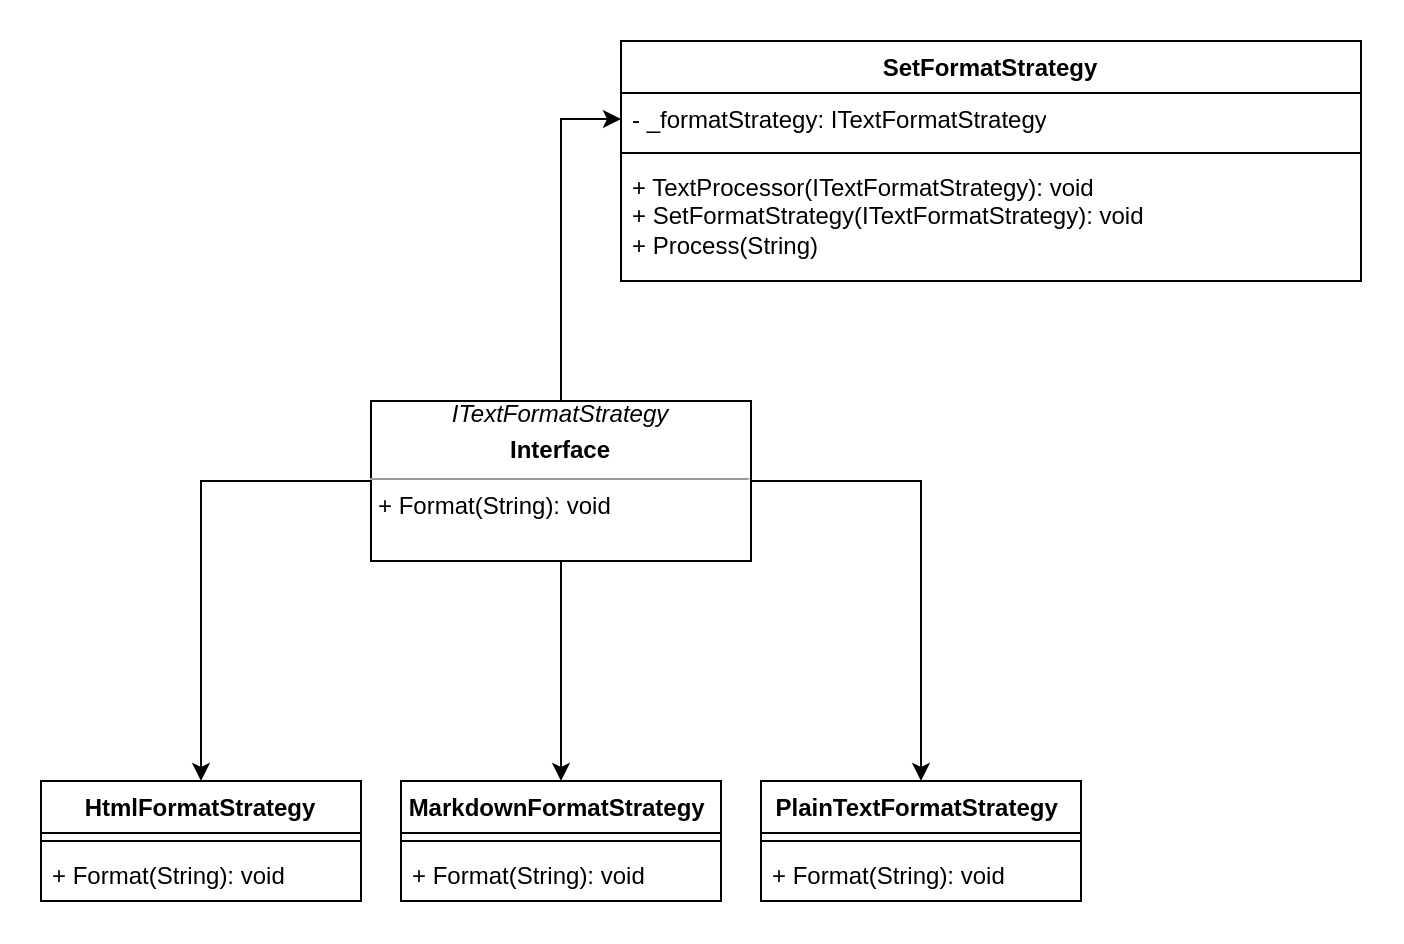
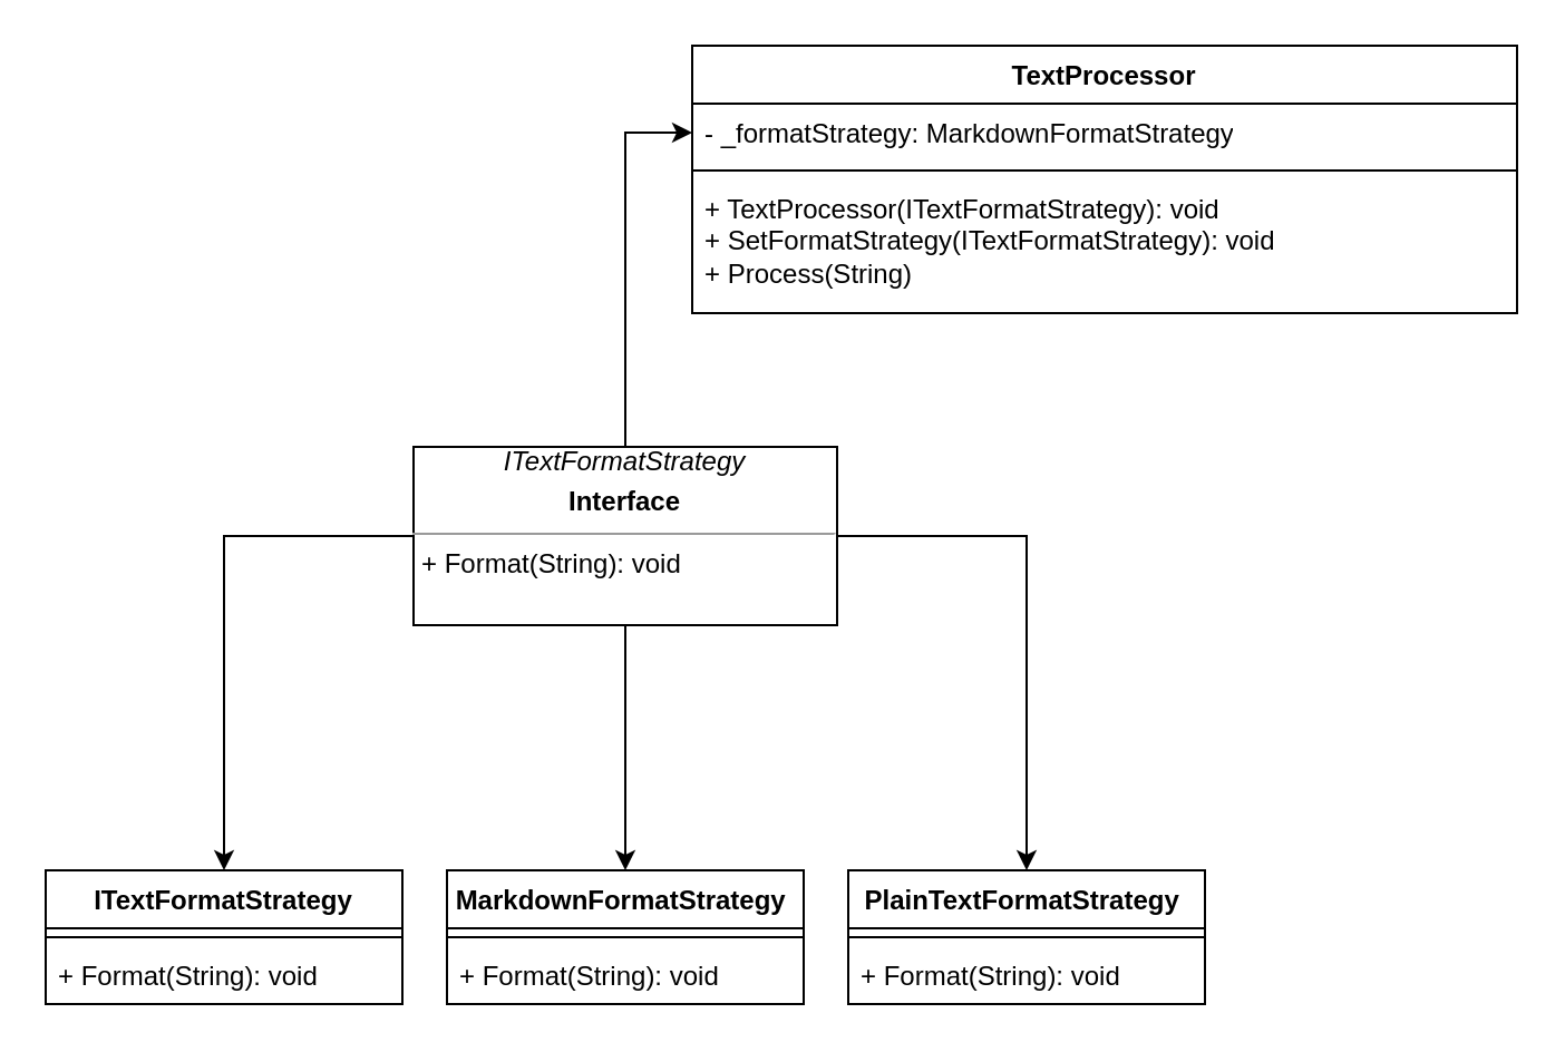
- <mxCell id="16" value="SetFormatStrategy" style="swimlane;fontStyle=1;align=center;verticalAlign=top;childLayout=stackLayout;horizontal=1;startSize=26;horizontalStack=0;resizeParent=1;resizeParentMax=0;resizeLast=0;collapsible=1;marginBottom=0;whiteSpace=wrap;html=1;" vertex="1" parent="1"><mxGeometry x="310" y="20" width="370" height="120" as="geometry" /></mxCell>
+ <mxCell id="16" value="TextProcessor" style="swimlane;fontStyle=1;align=center;verticalAlign=top;childLayout=stackLayout;horizontal=1;startSize=26;horizontalStack=0;resizeParent=1;resizeParentMax=0;resizeLast=0;collapsible=1;marginBottom=0;whiteSpace=wrap;html=1;" vertex="1" parent="1"><mxGeometry x="310" y="20" width="370" height="120" as="geometry" /></mxCell>
- <mxCell id="17" value="- _formatStrategy: ITextFormatStrategy" style="text;strokeColor=none;fillColor=none;align=left;verticalAlign=top;spacingLeft=4;spacingRight=4;overflow=hidden;rotatable=0;points=[[0,0.5],[1,0.5]];portConstraint=eastwest;whiteSpace=wrap;html=1;" vertex="1" parent="16"><mxGeometry y="26" width="370" height="26" as="geometry" /></mxCell>
+ <mxCell id="17" value="- _formatStrategy: MarkdownFormatStrategy" style="text;strokeColor=none;fillColor=none;align=left;verticalAlign=top;spacingLeft=4;spacingRight=4;overflow=hidden;rotatable=0;points=[[0,0.5],[1,0.5]];portConstraint=eastwest;whiteSpace=wrap;html=1;" vertex="1" parent="16"><mxGeometry y="26" width="370" height="26" as="geometry" /></mxCell>
- <mxCell id="7" value="HtmlFormatStrategy" style="swimlane;fontStyle=1;align=center;verticalAlign=top;childLayout=stackLayout;horizontal=1;startSize=26;horizontalStack=0;resizeParent=1;resizeParentMax=0;resizeLast=0;collapsible=1;marginBottom=0;whiteSpace=wrap;html=1;" vertex="1" parent="1"><mxGeometry x="20" y="390" width="160" height="60" as="geometry" /></mxCell>
+ <mxCell id="7" value="ITextFormatStrategy" style="swimlane;fontStyle=1;align=center;verticalAlign=top;childLayout=stackLayout;horizontal=1;startSize=26;horizontalStack=0;resizeParent=1;resizeParentMax=0;resizeLast=0;collapsible=1;marginBottom=0;whiteSpace=wrap;html=1;" vertex="1" parent="1"><mxGeometry x="20" y="390" width="160" height="60" as="geometry" /></mxCell>
